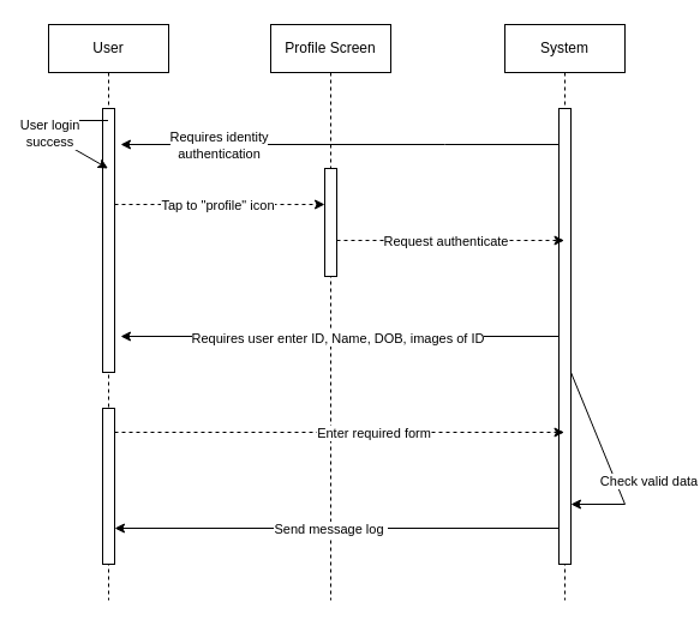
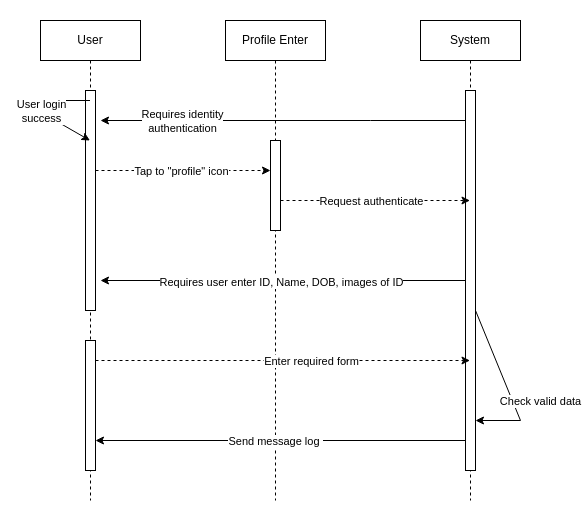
- <mxCell id="10" value="Profile Screen" style="shape=umlLifeline;perimeter=lifelinePerimeter;whiteSpace=wrap;html=1;container=0;dropTarget=0;collapsible=0;recursiveResize=0;outlineConnect=0;portConstraint=eastwest;newEdgeStyle={&quot;edgeStyle&quot;:&quot;elbowEdgeStyle&quot;,&quot;elbow&quot;:&quot;vertical&quot;,&quot;curved&quot;:0,&quot;rounded&quot;:0};" vertex="1" parent="1"><mxGeometry x="225" y="20" width="100" height="480" as="geometry" /></mxCell>
+ <mxCell id="10" value="Profile Enter" style="shape=umlLifeline;perimeter=lifelinePerimeter;whiteSpace=wrap;html=1;container=0;dropTarget=0;collapsible=0;recursiveResize=0;outlineConnect=0;portConstraint=eastwest;newEdgeStyle={&quot;edgeStyle&quot;:&quot;elbowEdgeStyle&quot;,&quot;elbow&quot;:&quot;vertical&quot;,&quot;curved&quot;:0,&quot;rounded&quot;:0};" vertex="1" parent="1"><mxGeometry x="225" y="20" width="100" height="480" as="geometry" /></mxCell>
